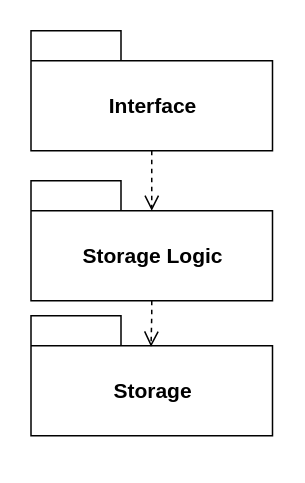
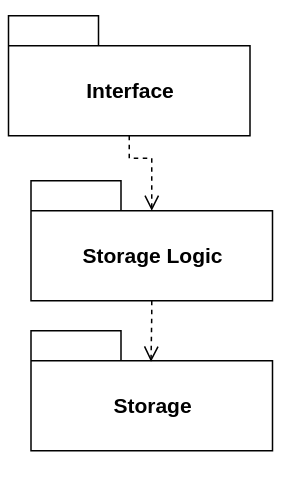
- <mxCell id="2" value="&lt;font style=&quot;font-size: 14px&quot;&gt;Interface&lt;/font&gt;" style="shape=folder;fontStyle=1;tabWidth=60;tabHeight=20;tabPosition=left;html=1;boundedLbl=1;" vertex="1" parent="1"><mxGeometry x="20" y="20" width="161" height="80" as="geometry" /></mxCell>
+ <mxCell id="2" value="&lt;font style=&quot;font-size: 14px&quot;&gt;Interface&lt;/font&gt;" style="shape=folder;fontStyle=1;tabWidth=60;tabHeight=20;tabPosition=left;html=1;boundedLbl=1;" vertex="1" parent="1"><mxGeometry x="5" y="10" width="161" height="80" as="geometry" /></mxCell>
- <mxCell id="4" value="&lt;font style=&quot;font-size: 14px&quot;&gt;Storage&lt;/font&gt;" style="shape=folder;fontStyle=1;tabWidth=60;tabHeight=20;tabPosition=left;html=1;boundedLbl=1;" vertex="1" parent="1"><mxGeometry x="20" y="210" width="161" height="80" as="geometry" /></mxCell>
+ <mxCell id="4" value="&lt;font style=&quot;font-size: 14px&quot;&gt;Storage&lt;/font&gt;" style="shape=folder;fontStyle=1;tabWidth=60;tabHeight=20;tabPosition=left;html=1;boundedLbl=1;" vertex="1" parent="1"><mxGeometry x="20" y="220" width="161" height="80" as="geometry" /></mxCell>
